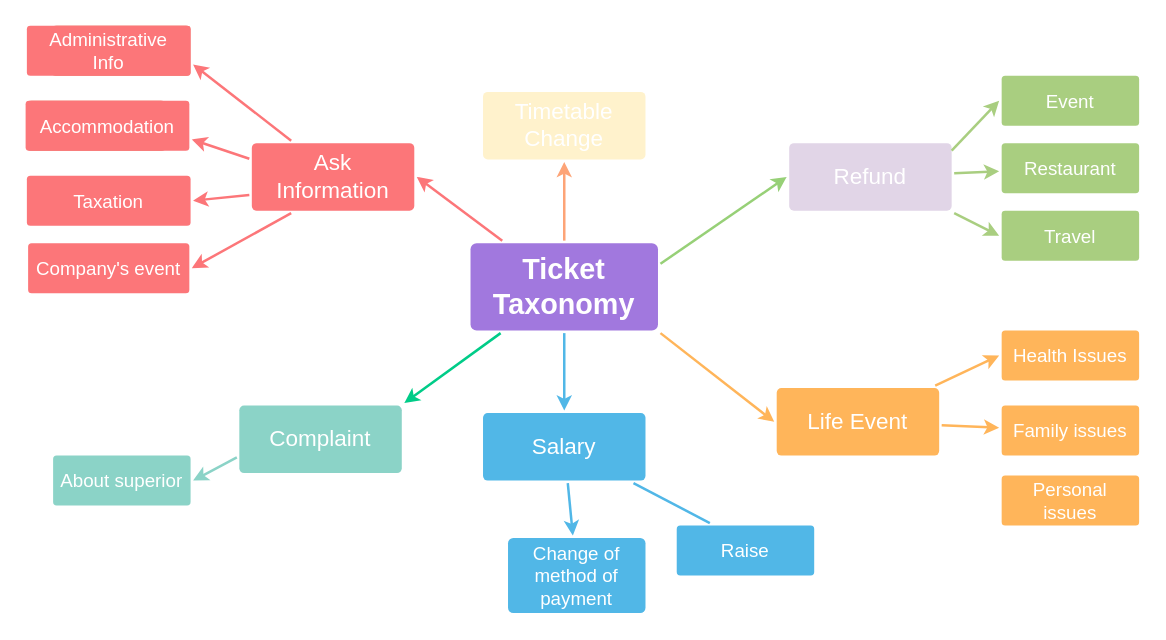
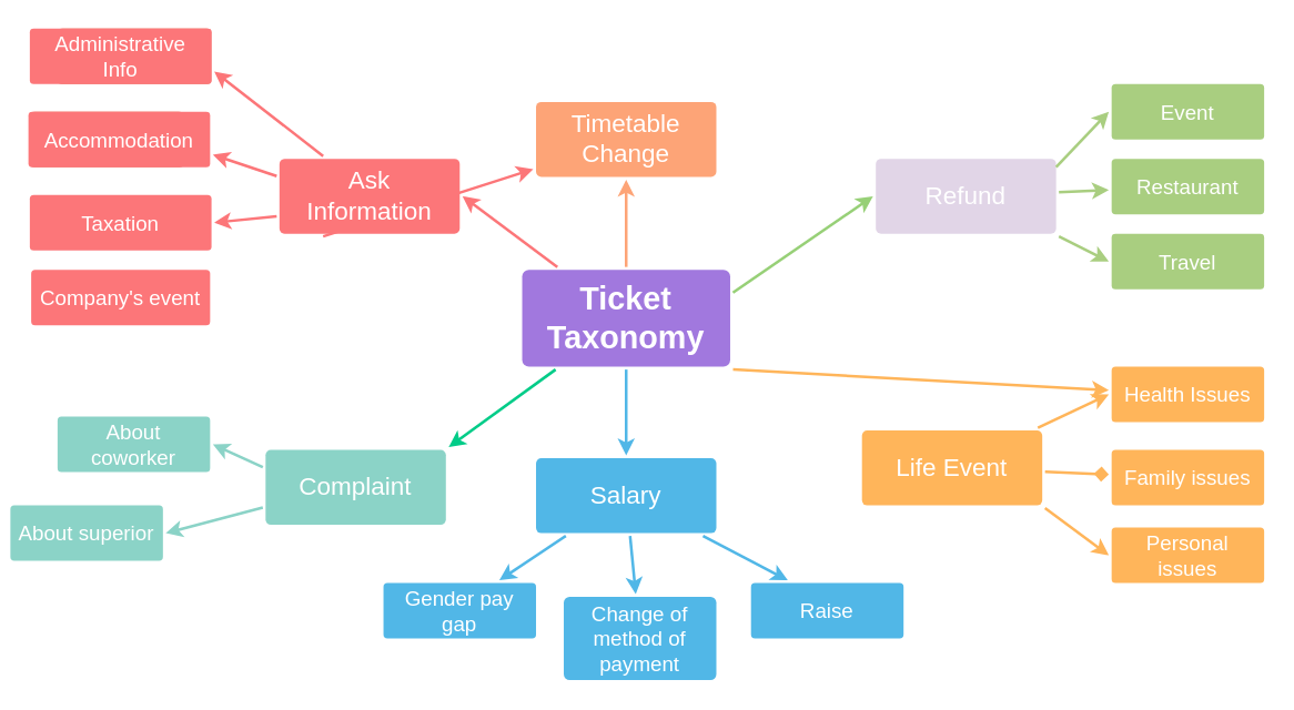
- <mxCell id="36" value="Timetable Change" style="rounded=1;whiteSpace=wrap;html=1;shadow=0;labelBackgroundColor=none;strokeColor=none;strokeWidth=3;fillColor=#fff2cc;fontFamily=Helvetica;fontSize=18;fontColor=#FFFFFF;align=center;spacing=5;fontStyle=0;arcSize=7;perimeterSpacing=2;" parent="1" vertex="1"><mxGeometry x="386" y="73" width="130" height="54" as="geometry" /></mxCell>
+ <mxCell id="36" value="Timetable Change" style="rounded=1;whiteSpace=wrap;html=1;shadow=0;labelBackgroundColor=none;strokeColor=none;strokeWidth=3;fillColor=#FDA477;fontFamily=Helvetica;fontSize=18;fontColor=#FFFFFF;align=center;spacing=5;fontStyle=0;arcSize=7;perimeterSpacing=2;" parent="1" vertex="1"><mxGeometry x="386" y="73" width="130" height="54" as="geometry" /></mxCell>
- <mxCell id="19" value="" style="edgeStyle=none;rounded=1;jumpStyle=none;html=1;shadow=0;labelBackgroundColor=none;startArrow=none;startFill=0;jettySize=auto;orthogonalLoop=1;strokeColor=#FC7679;strokeWidth=2;fontFamily=Helvetica;fontSize=14;fontColor=#FFFFFF;spacing=5;fontStyle=1;fillColor=#b0e3e6;exitX=0.25;exitY=1;exitDx=0;exitDy=0;entryX=1;entryY=0.5;entryDx=0;entryDy=0;" parent="1" source="48" target="42" edge="1"><mxGeometry relative="1" as="geometry"><mxPoint x="180.664" y="267.5" as="sourcePoint" /><mxPoint x="106" y="208" as="targetPoint" /></mxGeometry></mxCell>
+ <mxCell id="19" value="" style="edgeStyle=none;rounded=1;jumpStyle=none;html=1;shadow=0;labelBackgroundColor=none;startArrow=none;startFill=0;jettySize=auto;orthogonalLoop=1;strokeColor=#FC7679;strokeWidth=2;fontFamily=Helvetica;fontSize=14;fontColor=#FFFFFF;spacing=5;fontStyle=1;fillColor=#b0e3e6;exitX=0.25;exitY=1;exitDx=0;exitDy=0;" parent="1" source="48" target="36" edge="1"><mxGeometry relative="1" as="geometry"><mxPoint x="180.664" y="267.5" as="sourcePoint" /><mxPoint x="106" y="208" as="targetPoint" /></mxGeometry></mxCell>
- <mxCell id="25" value="" style="edgeStyle=none;rounded=0;jumpStyle=none;html=1;shadow=0;labelBackgroundColor=none;startArrow=none;startFill=0;endArrow=classic;endFill=1;jettySize=auto;orthogonalLoop=1;strokeColor=#FFB55A;strokeWidth=2;fontFamily=Helvetica;fontSize=16;fontColor=#23445D;spacing=5;exitX=1;exitY=1;exitDx=0;exitDy=0;entryX=0;entryY=0.5;entryDx=0;entryDy=0;" parent="1" source="6" target="20" edge="1"><mxGeometry relative="1" as="geometry"><mxPoint x="591" y="25.5" as="sourcePoint" /><mxPoint x="721" y="167" as="targetPoint" /></mxGeometry></mxCell>
+ <mxCell id="25" value="" style="edgeStyle=none;rounded=0;jumpStyle=none;html=1;shadow=0;labelBackgroundColor=none;startArrow=none;startFill=0;endArrow=classic;endFill=1;jettySize=auto;orthogonalLoop=1;strokeColor=#FFB55A;strokeWidth=2;fontFamily=Helvetica;fontSize=16;fontColor=#23445D;spacing=5;exitX=1;exitY=1;exitDx=0;exitDy=0;" parent="1" source="6" target="21" edge="1"><mxGeometry relative="1" as="geometry"><mxPoint x="591" y="25.5" as="sourcePoint" /><mxPoint x="721" y="167" as="targetPoint" /></mxGeometry></mxCell>
+ <mxCell id="44" value="About coworker" style="rounded=1;whiteSpace=wrap;html=1;shadow=0;labelBackgroundColor=none;strokeColor=none;strokeWidth=3;fillColor=#8BD3C7;fontFamily=Helvetica;fontSize=15;fontColor=#FFFFFF;align=center;spacing=5;arcSize=7;perimeterSpacing=2;fontStyle=0;labelBorderColor=none;horizontal=1;" parent="1" vertex="1"><mxGeometry x="41" y="300" width="110" height="40" as="geometry" /></mxCell>
+ <mxCell id="12" value="" style="edgeStyle=none;rounded=0;jumpStyle=none;html=1;shadow=0;labelBackgroundColor=none;startArrow=none;startFill=0;endArrow=classic;endFill=1;jettySize=auto;orthogonalLoop=1;strokeColor=#8BD3C7;strokeWidth=2;fontFamily=Helvetica;fontSize=14;fontColor=#FFFFFF;spacing=5;entryX=1;entryY=0.5;entryDx=0;entryDy=0;exitX=0;exitY=0.25;exitDx=0;exitDy=0;" parent="1" source="47" target="44" edge="1"><mxGeometry relative="1" as="geometry"><mxPoint x="203" y="389" as="targetPoint" /></mxGeometry></mxCell>
- <mxCell id="24" value="" style="edgeStyle=none;rounded=1;jumpStyle=none;html=1;shadow=0;labelBackgroundColor=none;startArrow=none;startFill=0;jettySize=auto;orthogonalLoop=1;strokeColor=#FFB55A;strokeWidth=2;fontFamily=Helvetica;fontSize=14;fontColor=#FFFFFF;spacing=5;fontStyle=1;fillColor=#b0e3e6;" parent="1" source="20" target="23" edge="1"><mxGeometry relative="1" as="geometry" /></mxCell>
+ <mxCell id="24" value="" style="edgeStyle=none;rounded=1;jumpStyle=none;html=1;shadow=0;labelBackgroundColor=none;startArrow=none;startFill=0;jettySize=auto;orthogonalLoop=1;strokeColor=#FFB55A;strokeWidth=2;fontFamily=Helvetica;fontSize=14;fontColor=#FFFFFF;spacing=5;fontStyle=1;fillColor=#b0e3e6;endArrow=diamond;" parent="1" source="20" target="23" edge="1"><mxGeometry relative="1" as="geometry" /></mxCell>
+ <mxCell id="27" value="" style="edgeStyle=none;rounded=1;jumpStyle=none;html=1;shadow=0;labelBackgroundColor=none;startArrow=none;startFill=0;jettySize=auto;orthogonalLoop=1;strokeColor=#FFB55A;strokeWidth=2;fontFamily=Helvetica;fontSize=14;fontColor=#FFFFFF;spacing=5;fontStyle=1;fillColor=#b0e3e6;exitX=1;exitY=1;exitDx=0;exitDy=0;entryX=0;entryY=0.5;entryDx=0;entryDy=0;" parent="1" source="20" target="26" edge="1"><mxGeometry relative="1" as="geometry"><mxPoint x="841" y="199.957" as="sourcePoint" /></mxGeometry></mxCell>
- <mxCell id="45" value="About superior" style="rounded=1;whiteSpace=wrap;html=1;shadow=0;labelBackgroundColor=none;strokeColor=none;strokeWidth=3;fillColor=#8BD3C7;fontFamily=Helvetica;fontSize=15;fontColor=#FFFFFF;align=center;spacing=5;arcSize=7;perimeterSpacing=2;fontStyle=0" parent="1" vertex="1"><mxGeometry x="42" y="364" width="110" height="40" as="geometry" /></mxCell>
+ <mxCell id="45" value="About superior" style="rounded=1;whiteSpace=wrap;html=1;shadow=0;labelBackgroundColor=none;strokeColor=none;strokeWidth=3;fillColor=#8BD3C7;fontFamily=Helvetica;fontSize=15;fontColor=#FFFFFF;align=center;spacing=5;arcSize=7;perimeterSpacing=2;fontStyle=0" parent="1" vertex="1"><mxGeometry x="7" y="364" width="110" height="40" as="geometry" /></mxCell>
+ <mxCell id="15" value="" style="edgeStyle=none;rounded=1;jumpStyle=none;html=1;shadow=0;labelBackgroundColor=none;startArrow=none;startFill=0;jettySize=auto;orthogonalLoop=1;strokeColor=#51B7E7;strokeWidth=2;fontFamily=Helvetica;fontSize=14;fontColor=#FFFFFF;spacing=5;fontStyle=1;fillColor=#b0e3e6;entryX=0.75;entryY=0;entryDx=0;entryDy=0;" parent="1" source="14" target="46" edge="1"><mxGeometry relative="1" as="geometry"><mxPoint x="543.385" y="438" as="targetPoint" /></mxGeometry></mxCell>
- <mxCell id="18" value="" style="edgeStyle=none;rounded=1;jumpStyle=none;html=1;shadow=0;labelBackgroundColor=none;startArrow=none;startFill=0;jettySize=auto;orthogonalLoop=1;strokeColor=#51B7E7;strokeWidth=2;fontFamily=Helvetica;fontSize=14;fontColor=#FFFFFF;spacing=5;fontStyle=1;fillColor=#b0e3e6;entryX=0.25;entryY=0;entryDx=0;entryDy=0;endArrow=none;" parent="1" source="14" target="43" edge="1"><mxGeometry relative="1" as="geometry"><mxPoint x="809" y="438.719" as="targetPoint" /></mxGeometry></mxCell>
+ <mxCell id="18" value="" style="edgeStyle=none;rounded=1;jumpStyle=none;html=1;shadow=0;labelBackgroundColor=none;startArrow=none;startFill=0;jettySize=auto;orthogonalLoop=1;strokeColor=#51B7E7;strokeWidth=2;fontFamily=Helvetica;fontSize=14;fontColor=#FFFFFF;spacing=5;fontStyle=1;fillColor=#b0e3e6;entryX=0.25;entryY=0;entryDx=0;entryDy=0;" parent="1" source="14" target="43" edge="1"><mxGeometry relative="1" as="geometry"><mxPoint x="809" y="438.719" as="targetPoint" /></mxGeometry></mxCell>
+ <mxCell id="46" value="Gender pay gap" style="rounded=1;whiteSpace=wrap;html=1;shadow=0;labelBackgroundColor=none;strokeColor=none;strokeWidth=3;fillColor=#51B7E7;fontFamily=Helvetica;fontSize=15;fontColor=#FFFFFF;align=center;spacing=5;fontStyle=0;arcSize=7;perimeterSpacing=2;" parent="1" vertex="1"><mxGeometry x="276" y="420" width="110" height="40" as="geometry" /></mxCell>
